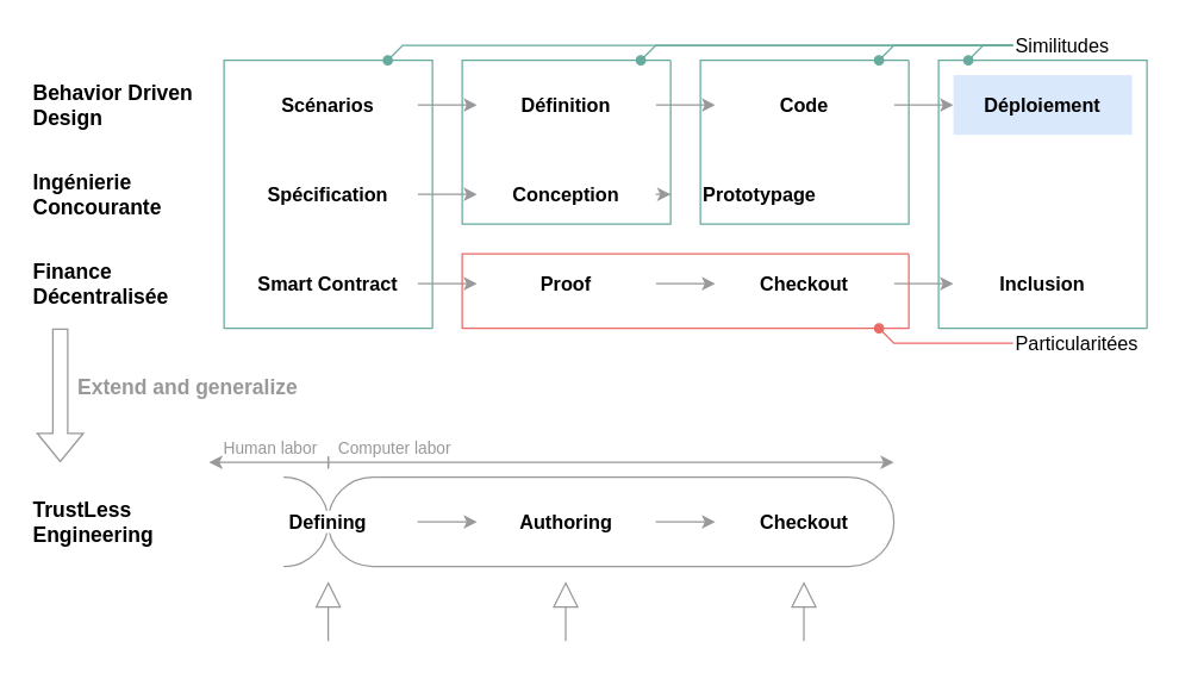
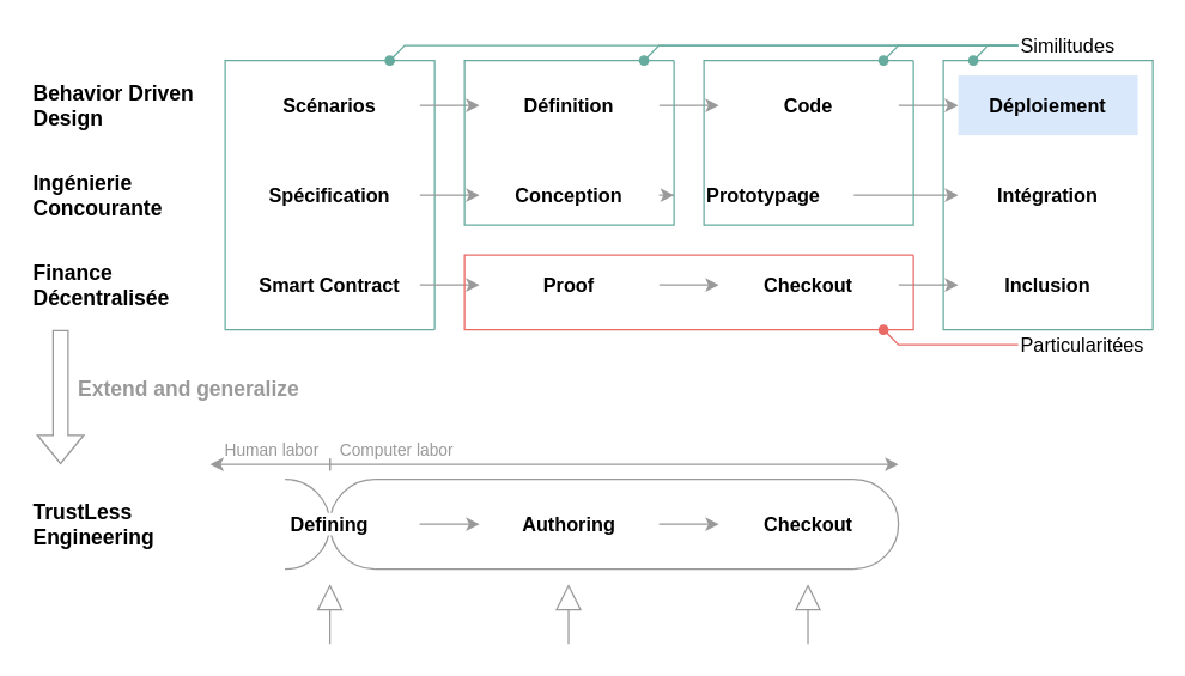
+ <mxCell id="14" style="edgeStyle=orthogonalEdgeStyle;rounded=0;orthogonalLoop=1;jettySize=auto;html=1;fontStyle=1;fontSize=13;strokeColor=#999999;" edge="1" source="15" target="16" parent="1"><mxGeometry relative="1" as="geometry" /></mxCell>
+ <mxCell id="16" value="&lt;strong style=&quot;font-size: 13px;&quot;&gt;Intégration&lt;/strong&gt;" style="rounded=0;whiteSpace=wrap;html=1;fontStyle=1;fontSize=13;strokeColor=none;" vertex="1" parent="1"><mxGeometry x="640" y="110" width="120" height="40" as="geometry" /></mxCell>
